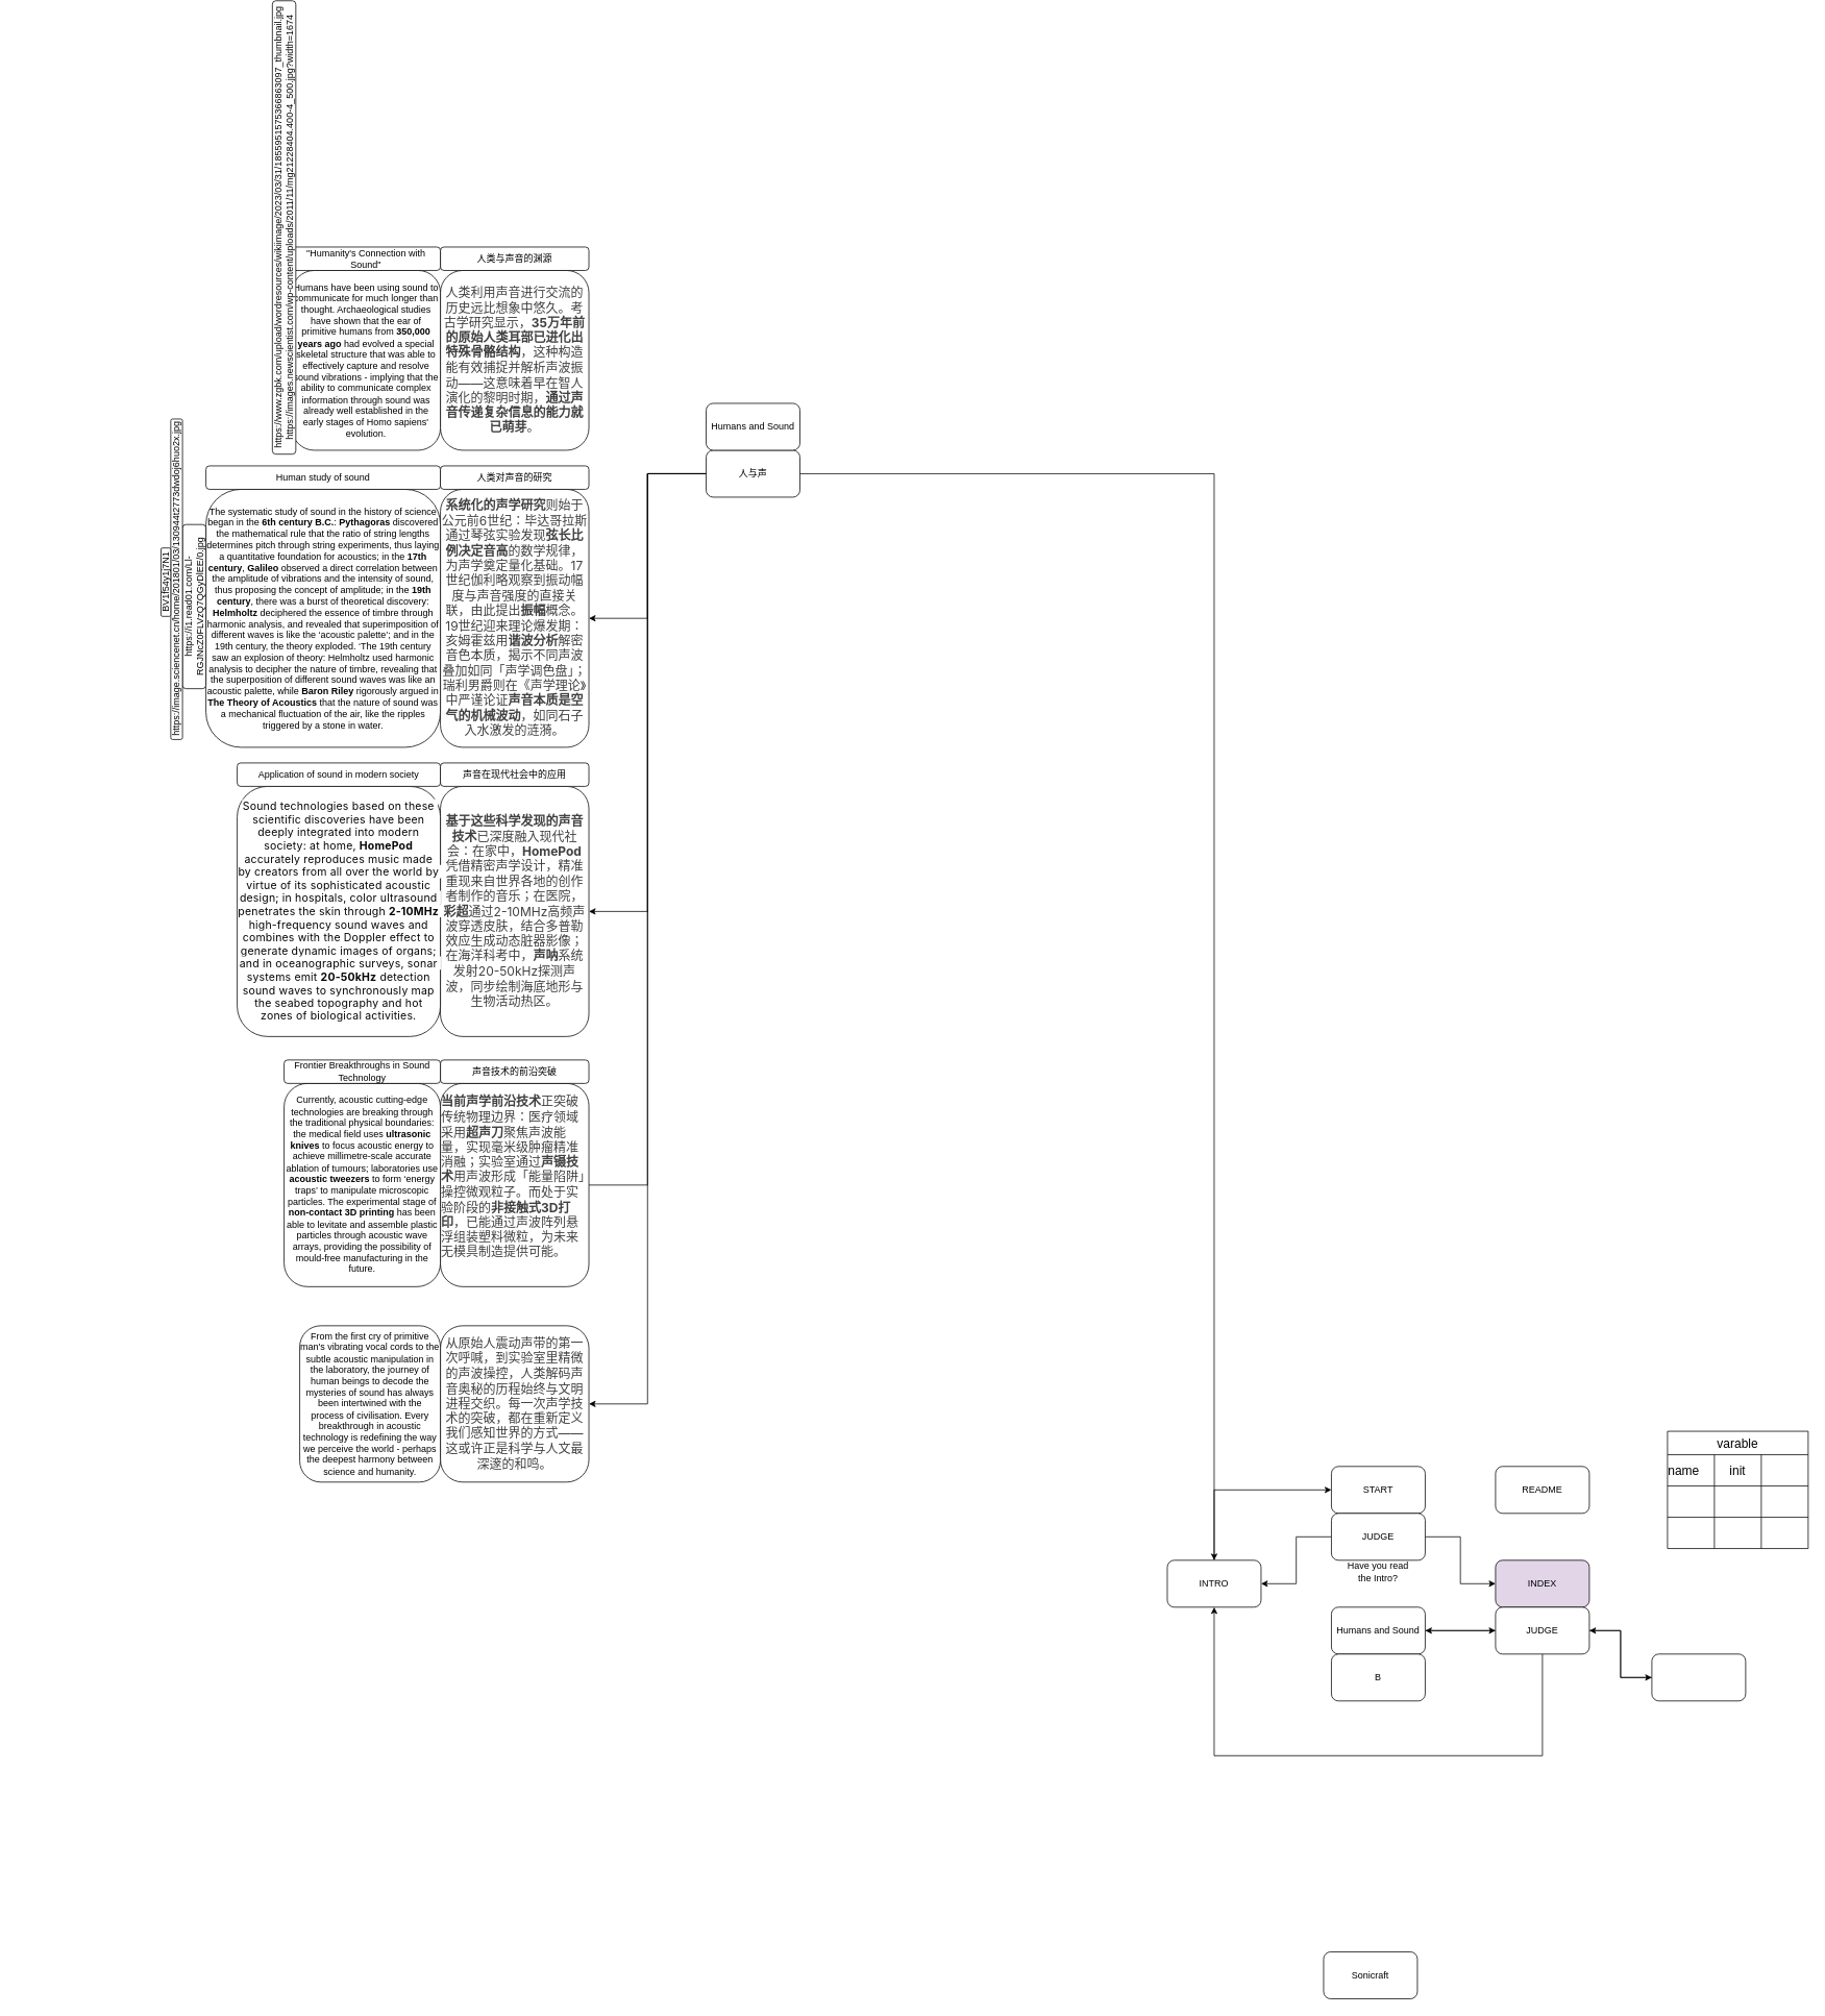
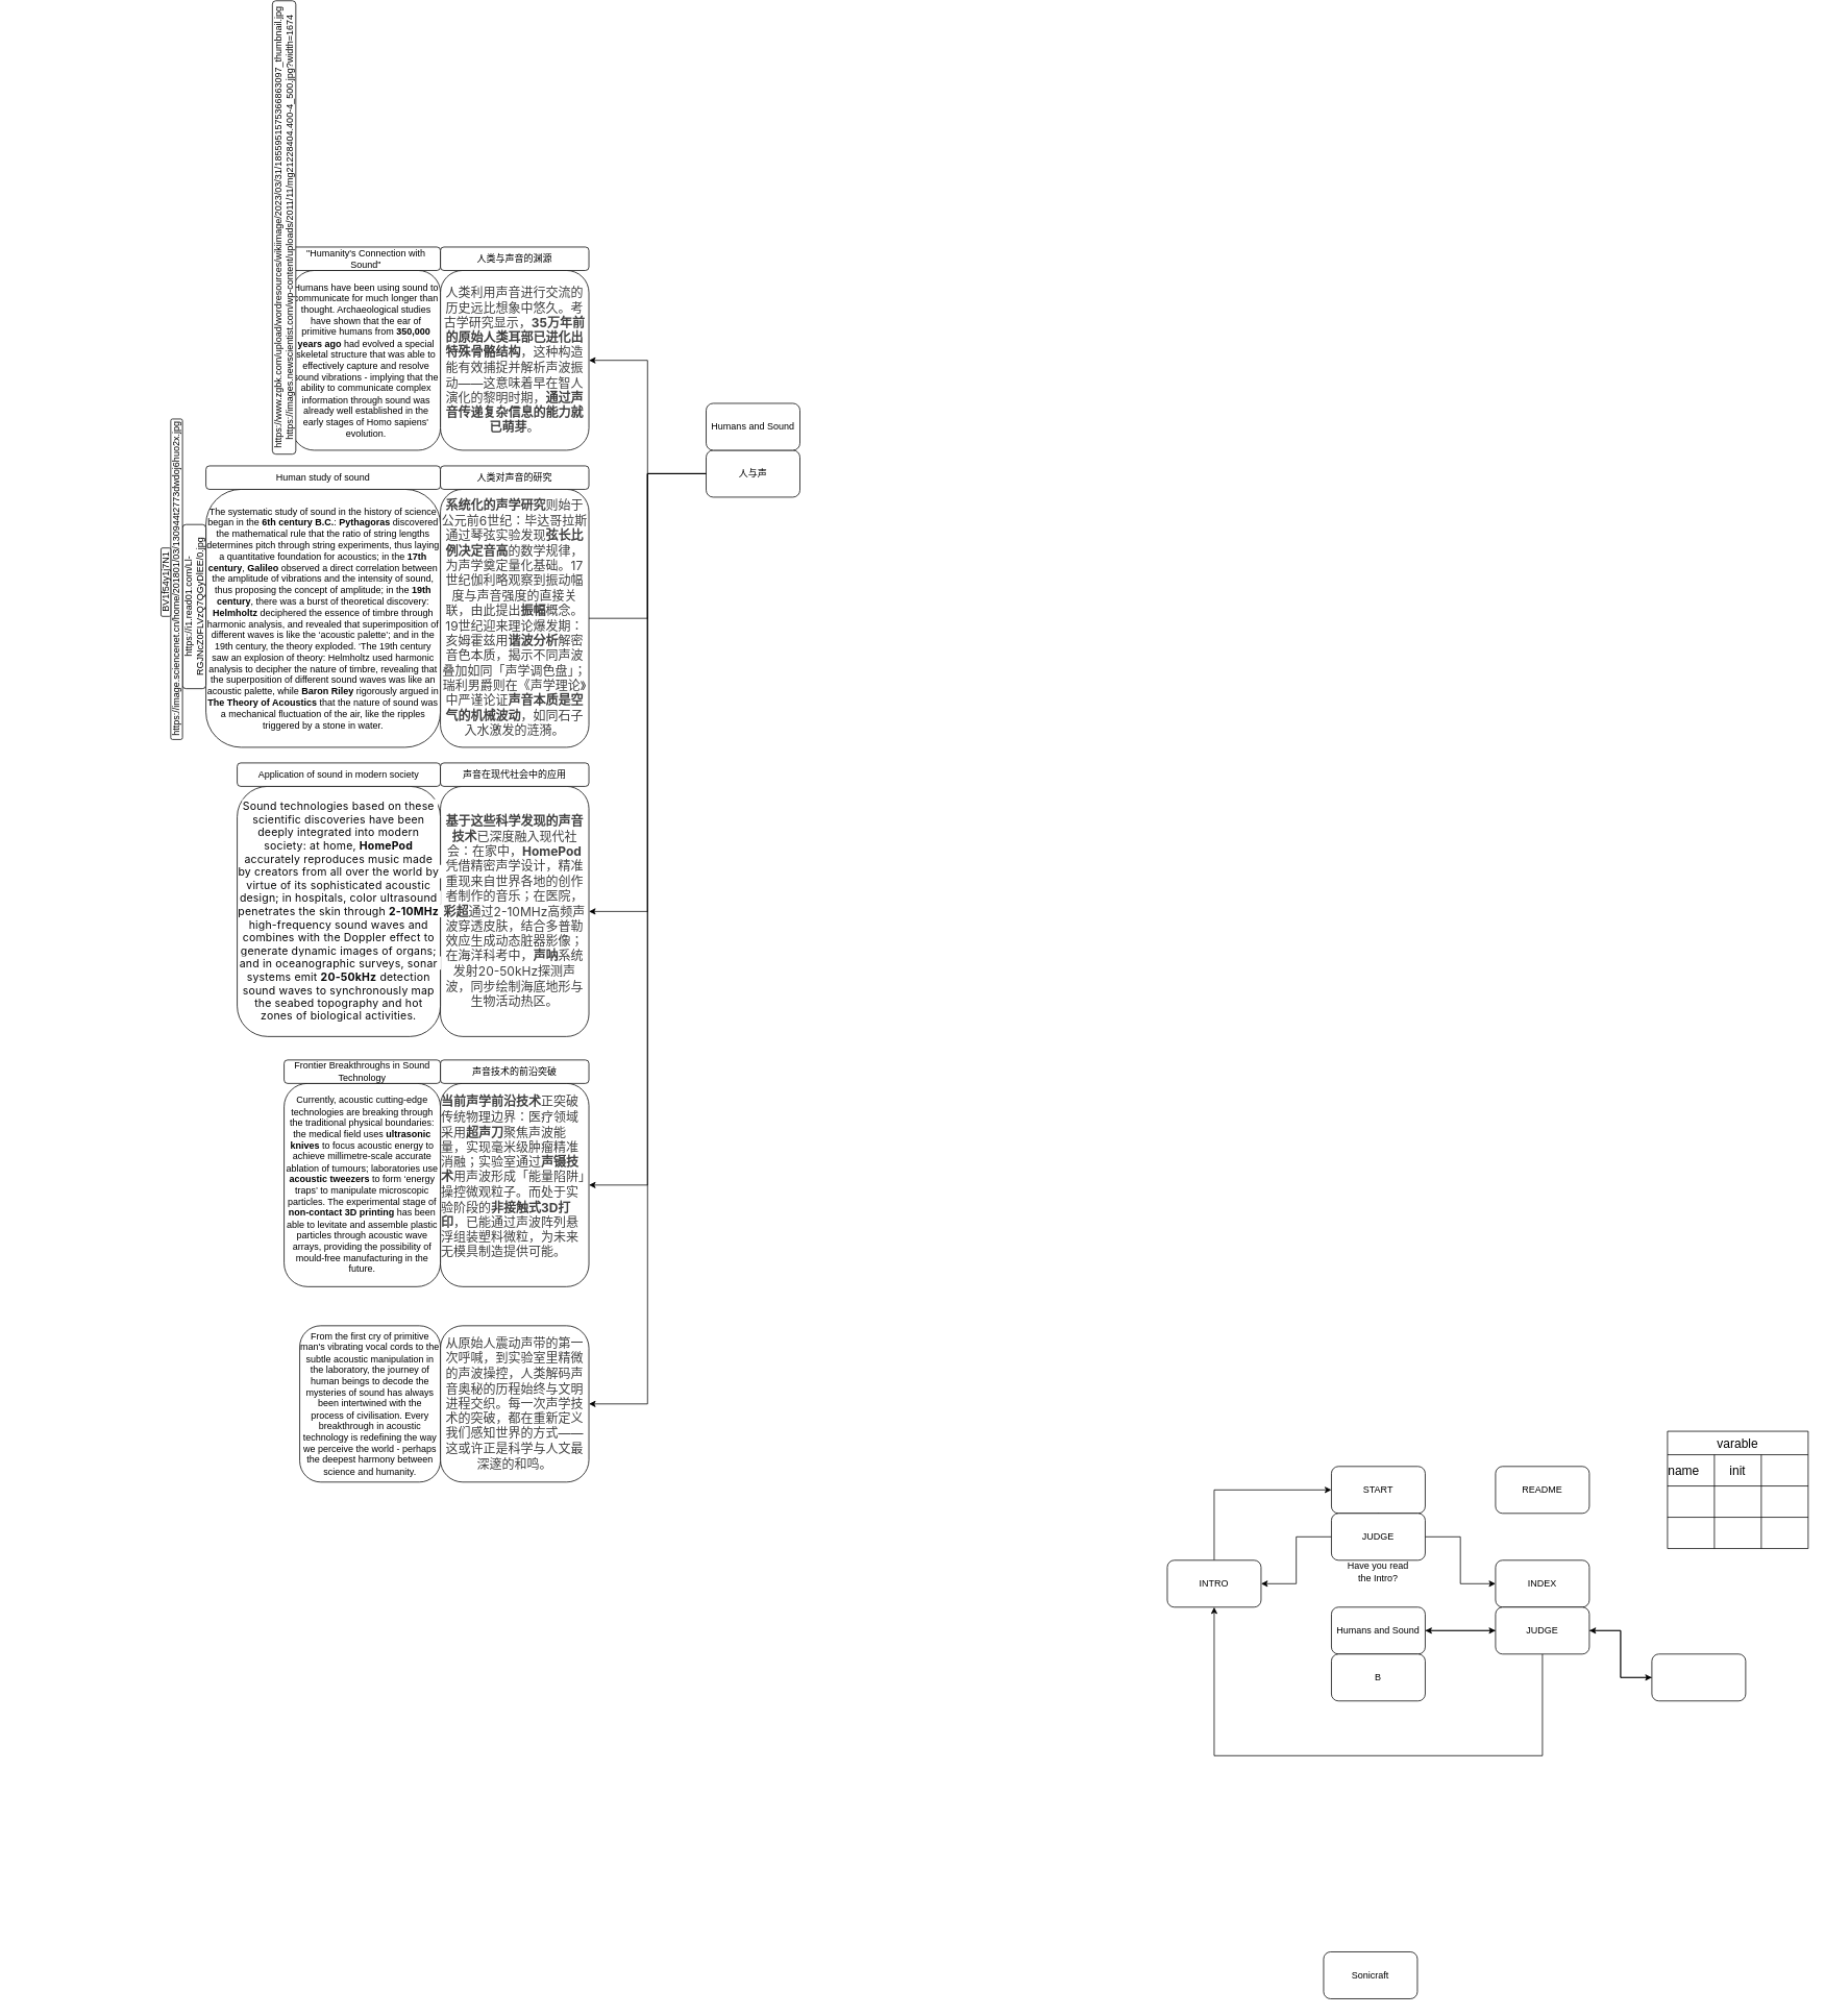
- <mxCell id="36" style="edgeStyle=orthogonalEdgeStyle;rounded=0;orthogonalLoop=1;jettySize=auto;html=1;entryX=1;entryY=0.5;entryDx=0;entryDy=0;" edge="1" parent="1" source="40" target="42"><mxGeometry relative="1" as="geometry" /></mxCell>
+ <mxCell id="36" style="edgeStyle=orthogonalEdgeStyle;rounded=0;orthogonalLoop=1;jettySize=auto;html=1;entryX=1;entryY=0.5;entryDx=0;entryDy=0;endArrow=none;" edge="1" parent="1" source="40" target="42"><mxGeometry relative="1" as="geometry" /></mxCell>
- <mxCell id="35" style="edgeStyle=orthogonalEdgeStyle;rounded=0;orthogonalLoop=1;jettySize=auto;html=1;" edge="1" parent="1" source="40" target="23"><mxGeometry relative="1" as="geometry" /></mxCell>
+ <mxCell id="35" style="edgeStyle=orthogonalEdgeStyle;rounded=0;orthogonalLoop=1;jettySize=auto;html=1;" edge="1" parent="1" source="40" target="41"><mxGeometry relative="1" as="geometry" /></mxCell>
- <mxCell id="38" style="edgeStyle=orthogonalEdgeStyle;rounded=0;orthogonalLoop=1;jettySize=auto;html=1;entryX=1;entryY=0.5;entryDx=0;entryDy=0;endArrow=none;" edge="1" parent="1" source="40" target="44"><mxGeometry relative="1" as="geometry" /></mxCell>
+ <mxCell id="38" style="edgeStyle=orthogonalEdgeStyle;rounded=0;orthogonalLoop=1;jettySize=auto;html=1;entryX=1;entryY=0.5;entryDx=0;entryDy=0;" edge="1" parent="1" source="40" target="44"><mxGeometry relative="1" as="geometry" /></mxCell>
- <mxCell id="24" value="INDEX" style="rounded=1;whiteSpace=wrap;html=1;fillColor=#e1d5e7;" parent="1" vertex="1"><mxGeometry x="1913" y="1740" width="120" height="60" as="geometry" /></mxCell>
+ <mxCell id="24" value="INDEX" style="rounded=1;whiteSpace=wrap;html=1;" parent="1" vertex="1"><mxGeometry x="1913" y="1740" width="120" height="60" as="geometry" /></mxCell>
